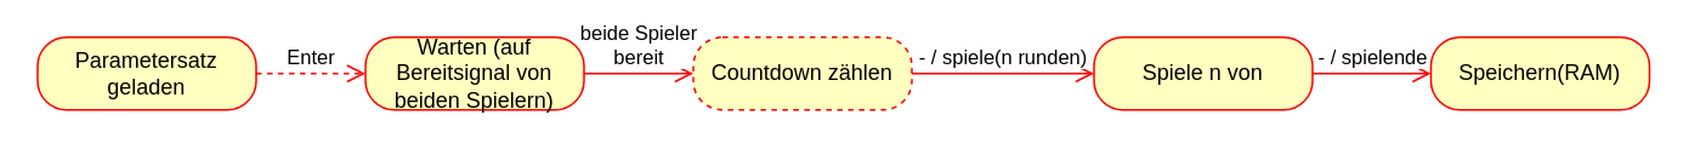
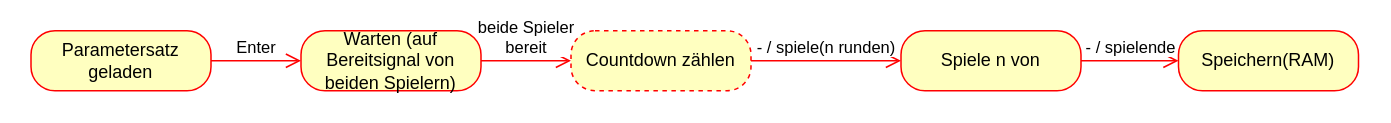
- <mxCell id="2" value="Enter" style="edgeStyle=orthogonalEdgeStyle;rounded=1;orthogonalLoop=1;jettySize=auto;html=1;exitX=1;exitY=0.5;exitDx=0;exitDy=0;entryX=0;entryY=0.5;entryDx=0;entryDy=0;verticalAlign=bottom;strokeColor=#ff0000;endArrow=open;endSize=8;dashed=1;" edge="1" parent="1" source="3" target="5"><mxGeometry relative="1" as="geometry"><mxPoint x="140" y="30" as="sourcePoint" /><mxPoint x="200" y="30" as="targetPoint" /></mxGeometry></mxCell>
+ <mxCell id="2" value="Enter" style="edgeStyle=orthogonalEdgeStyle;rounded=1;orthogonalLoop=1;jettySize=auto;html=1;exitX=1;exitY=0.5;exitDx=0;exitDy=0;entryX=0;entryY=0.5;entryDx=0;entryDy=0;verticalAlign=bottom;strokeColor=#ff0000;endArrow=open;endSize=8;" edge="1" parent="1" source="3" target="5"><mxGeometry relative="1" as="geometry"><mxPoint x="140" y="30" as="sourcePoint" /><mxPoint x="200" y="30" as="targetPoint" /></mxGeometry></mxCell>
